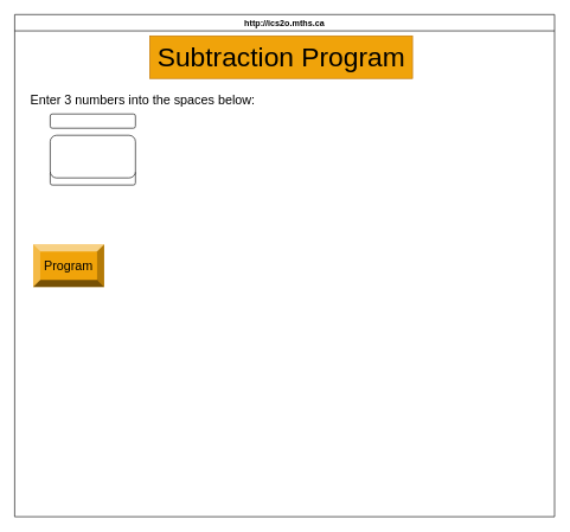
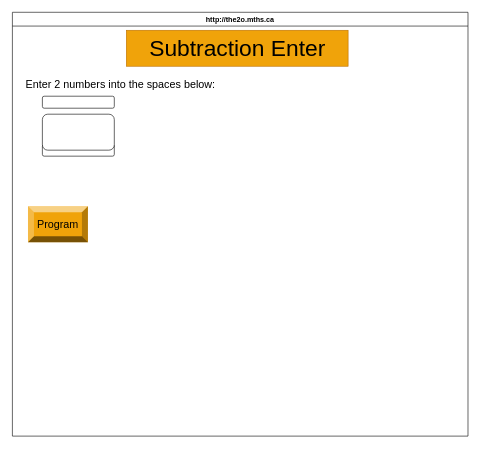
- <mxCell id="2" value="http://ics2o.mths.ca" style="swimlane;whiteSpace=wrap;html=1;" vertex="1" parent="1"><mxGeometry x="20" y="20" width="760" height="707" as="geometry" /></mxCell>
+ <mxCell id="2" value="http://the2o.mths.ca" style="swimlane;whiteSpace=wrap;html=1;" vertex="1" parent="1"><mxGeometry x="20" y="20" width="760" height="707" as="geometry" /></mxCell>
- <mxCell id="5" value="&lt;font style=&quot;font-size: 38px;&quot;&gt;Subtraction Program&lt;/font&gt;" style="text;html=1;align=center;verticalAlign=middle;resizable=0;points=[];autosize=1;strokeColor=#BD7000;fillColor=#f0a30a;fontColor=#000000;" vertex="1" parent="2"><mxGeometry x="190" y="30" width="370" height="60" as="geometry" /></mxCell>
+ <mxCell id="5" value="&lt;font style=&quot;font-size: 38px;&quot;&gt;Subtraction Enter&lt;/font&gt;" style="text;html=1;align=center;verticalAlign=middle;resizable=0;points=[];autosize=1;strokeColor=#BD7000;fillColor=#f0a30a;fontColor=#000000;" vertex="1" parent="2"><mxGeometry x="190" y="30" width="370" height="60" as="geometry" /></mxCell>
- <mxCell id="3" value="Enter 3 numbers into the spaces below:" style="text;html=1;align=center;verticalAlign=middle;resizable=0;points=[];autosize=1;strokeColor=none;fillColor=none;fontSize=18;" vertex="1" parent="2"><mxGeometry x="10" y="100" width="340" height="40" as="geometry" /></mxCell>
+ <mxCell id="3" value="Enter 2 numbers into the spaces below:" style="text;html=1;align=center;verticalAlign=middle;resizable=0;points=[];autosize=1;strokeColor=none;fillColor=none;fontSize=18;" vertex="1" parent="2"><mxGeometry x="10" y="100" width="340" height="40" as="geometry" /></mxCell>
